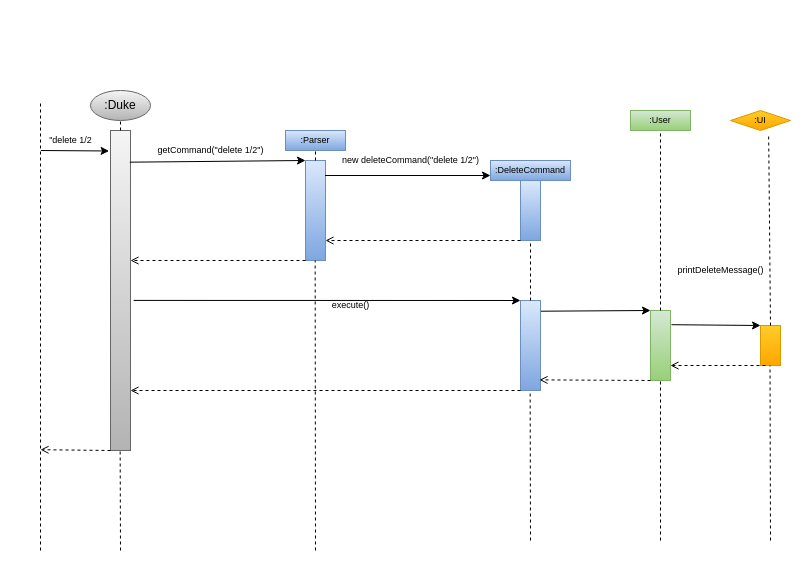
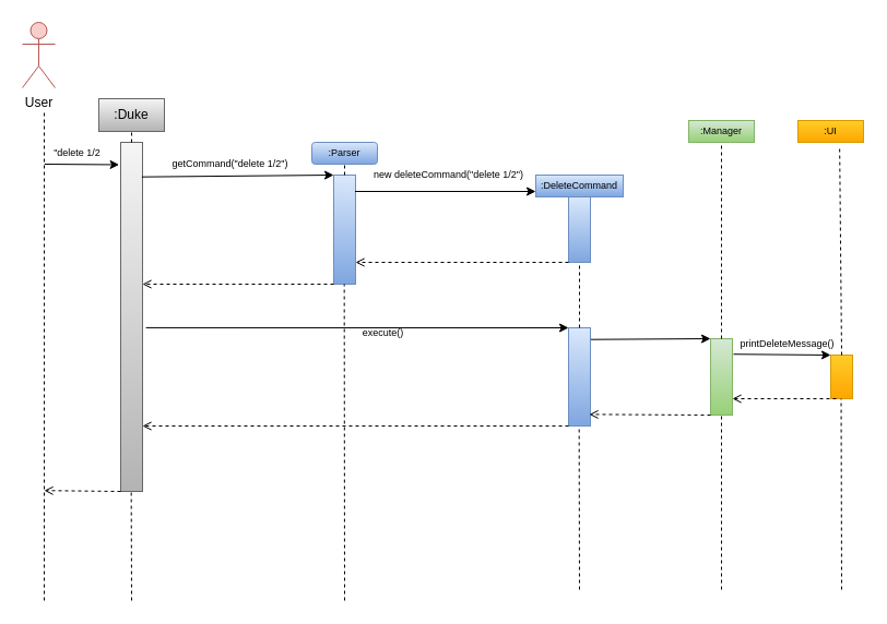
+ <mxCell id="3" value="User&lt;br&gt;" style="shape=umlActor;verticalLabelPosition=bottom;verticalAlign=top;html=1;outlineConnect=0;fillColor=#f8cecc;strokeColor=#b85450;" vertex="1" parent="1"><mxGeometry x="20" y="20" width="30" height="60" as="geometry" /></mxCell>
- <mxCell id="4" value=":Duke" style="ellipse;whiteSpace=wrap;html=1;fillColor=#f5f5f5;gradientColor=#b3b3b3;strokeColor=#666666;" vertex="1" parent="1"><mxGeometry x="90" y="90" width="60" height="30" as="geometry" /></mxCell>
+ <mxCell id="4" value=":Duke" style="whiteSpace=wrap;html=1;fillColor=#f5f5f5;gradientColor=#b3b3b3;strokeColor=#666666;" vertex="1" parent="1"><mxGeometry x="90" y="90" width="60" height="30" as="geometry" /></mxCell>
- <mxCell id="29" value=":User" style="rounded=0;whiteSpace=wrap;html=1;fontSize=9;fillColor=#d5e8d4;gradientColor=#97d077;strokeColor=#82b366;" vertex="1" parent="1"><mxGeometry x="630" y="110" width="60" height="20" as="geometry" /></mxCell>
+ <mxCell id="29" value=":Manager" style="rounded=0;whiteSpace=wrap;html=1;fontSize=9;fillColor=#d5e8d4;gradientColor=#97d077;strokeColor=#82b366;" vertex="1" parent="1"><mxGeometry x="630" y="110" width="60" height="20" as="geometry" /></mxCell>
- <mxCell id="34" value=":UI" style="rhombus;whiteSpace=wrap;html=1;fontSize=9;fillColor=#ffcd28;gradientColor=#ffa500;strokeColor=#d79b00;" vertex="1" parent="1"><mxGeometry x="730" y="110" width="60" height="20" as="geometry" /></mxCell>
+ <mxCell id="34" value=":UI" style="rounded=0;whiteSpace=wrap;html=1;fontSize=9;fillColor=#ffcd28;gradientColor=#ffa500;strokeColor=#d79b00;" vertex="1" parent="1"><mxGeometry x="730" y="110" width="60" height="20" as="geometry" /></mxCell>
- <mxCell id="10" value=":Parser" style="rounded=0;whiteSpace=wrap;html=1;fontSize=9;fillColor=#dae8fc;gradientColor=#7ea6e0;strokeColor=#6c8ebf;" vertex="1" parent="1"><mxGeometry x="285" y="130" width="60" height="20" as="geometry" /></mxCell>
+ <mxCell id="10" value=":Parser" style="whiteSpace=wrap;html=1;fontSize=9;fillColor=#dae8fc;gradientColor=#7ea6e0;strokeColor=#6c8ebf;rounded=1;" vertex="1" parent="1"><mxGeometry x="285" y="130" width="60" height="20" as="geometry" /></mxCell>
- <mxCell id="38" value="printDeleteMessage()" style="text;html=1;align=center;verticalAlign=middle;resizable=0;points=[];autosize=1;strokeColor=none;fillColor=none;fontSize=9;fontColor=#000000;" vertex="1" parent="1"><mxGeometry x="670" y="260" width="100" height="20" as="geometry" /></mxCell>
+ <mxCell id="38" value="printDeleteMessage()" style="text;html=1;align=center;verticalAlign=middle;resizable=0;points=[];autosize=1;strokeColor=none;fillColor=none;fontSize=9;fontColor=#000000;" vertex="1" parent="1"><mxGeometry x="670" y="305" width="100" height="20" as="geometry" /></mxCell>
